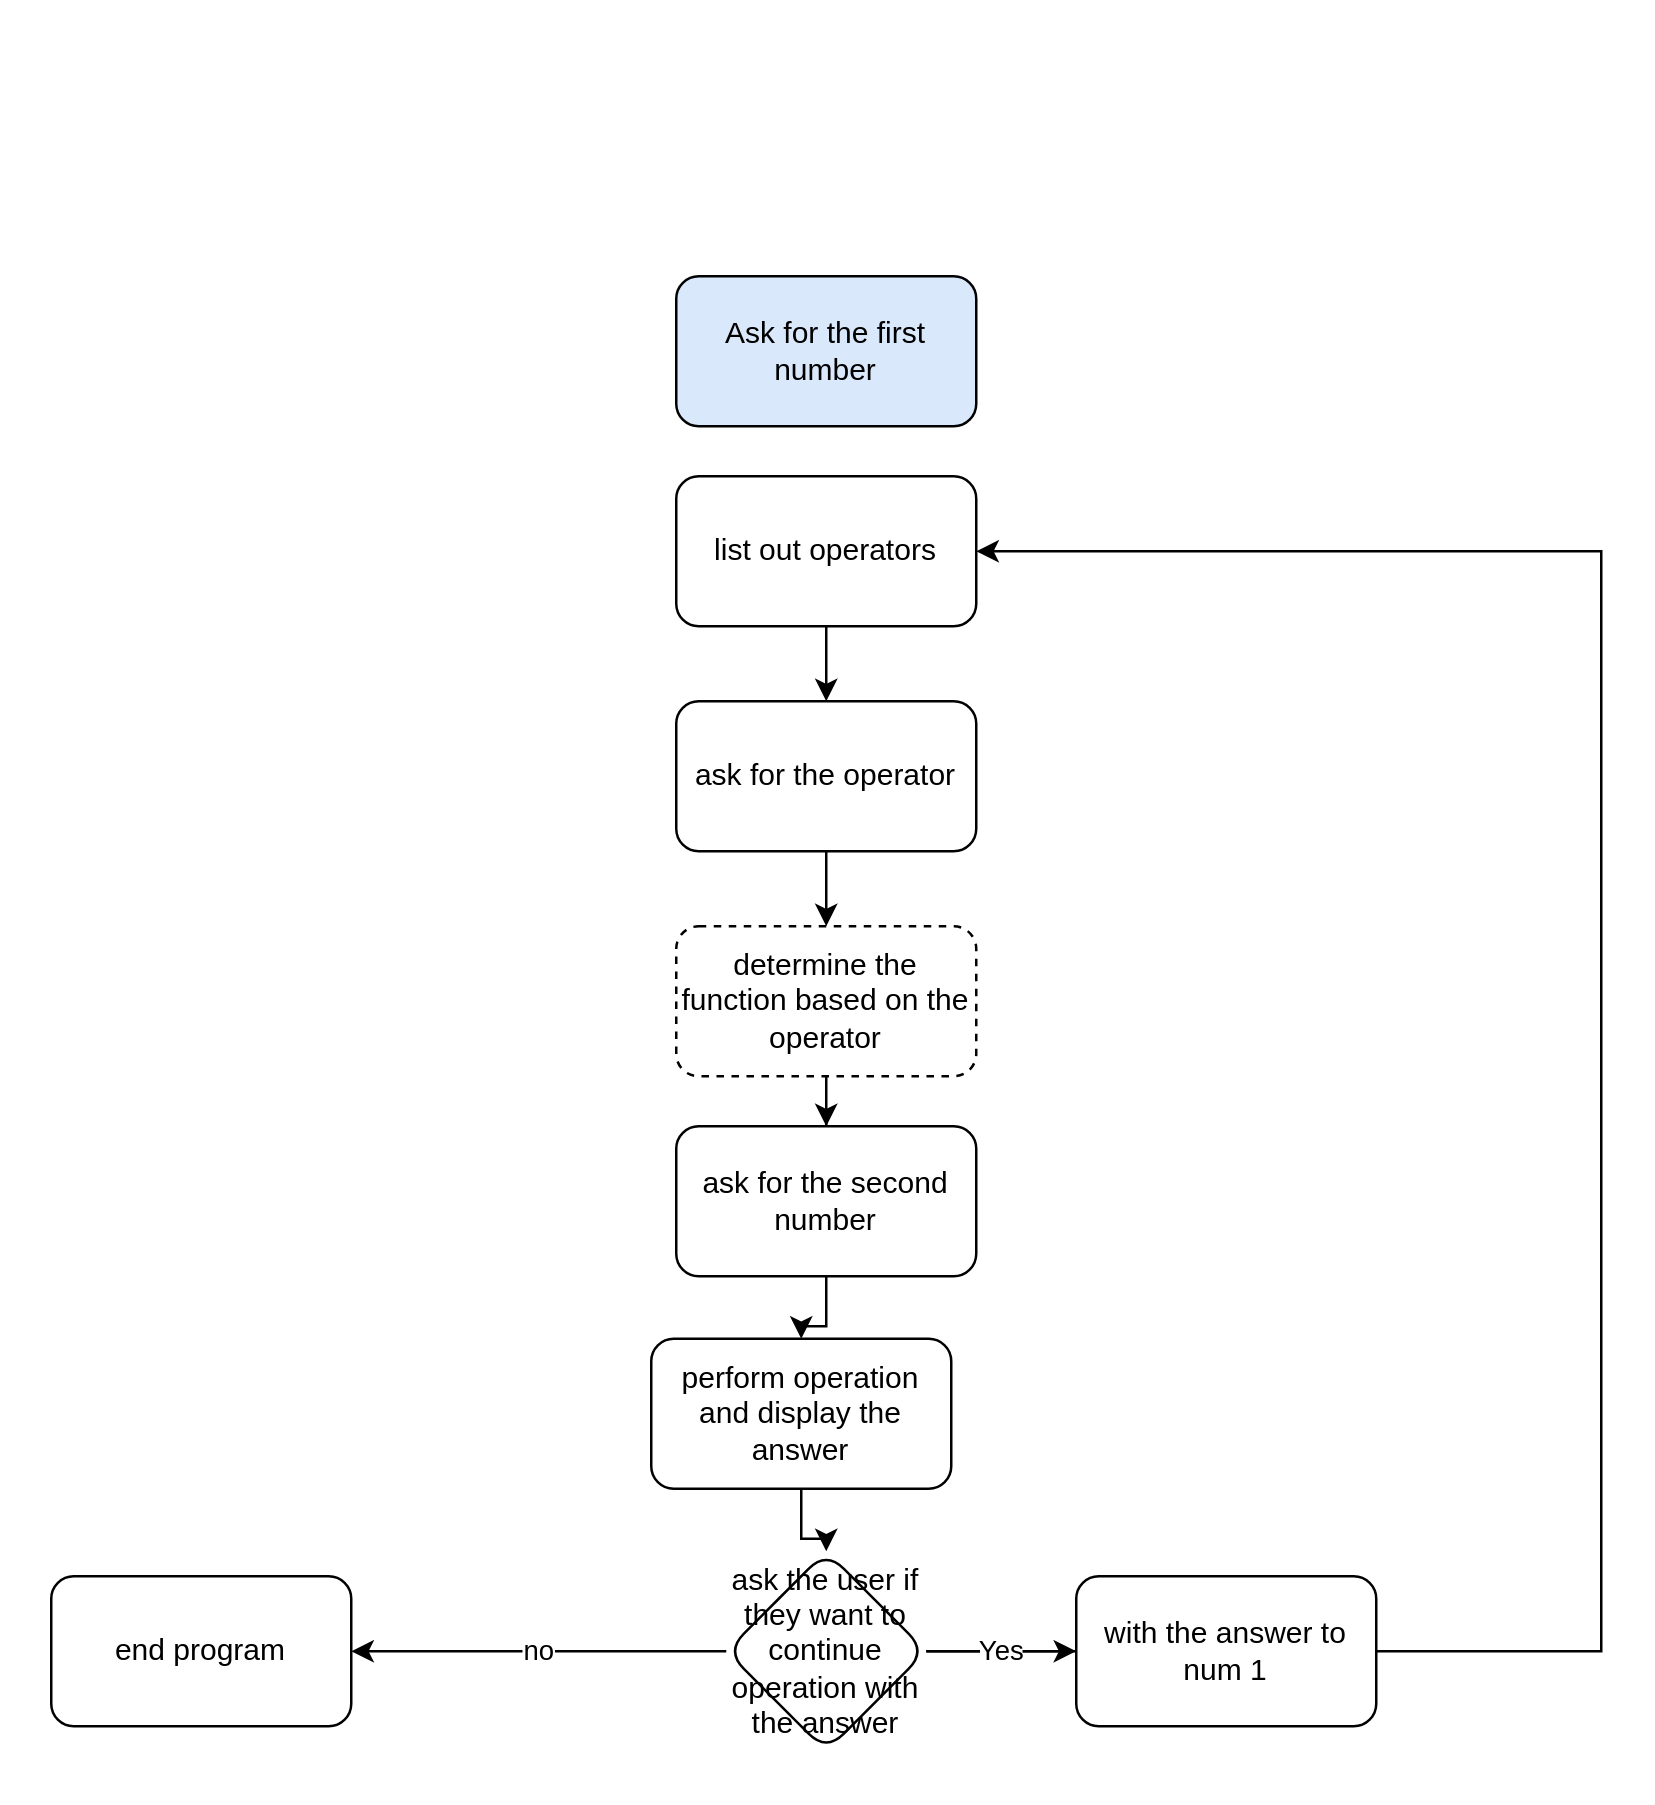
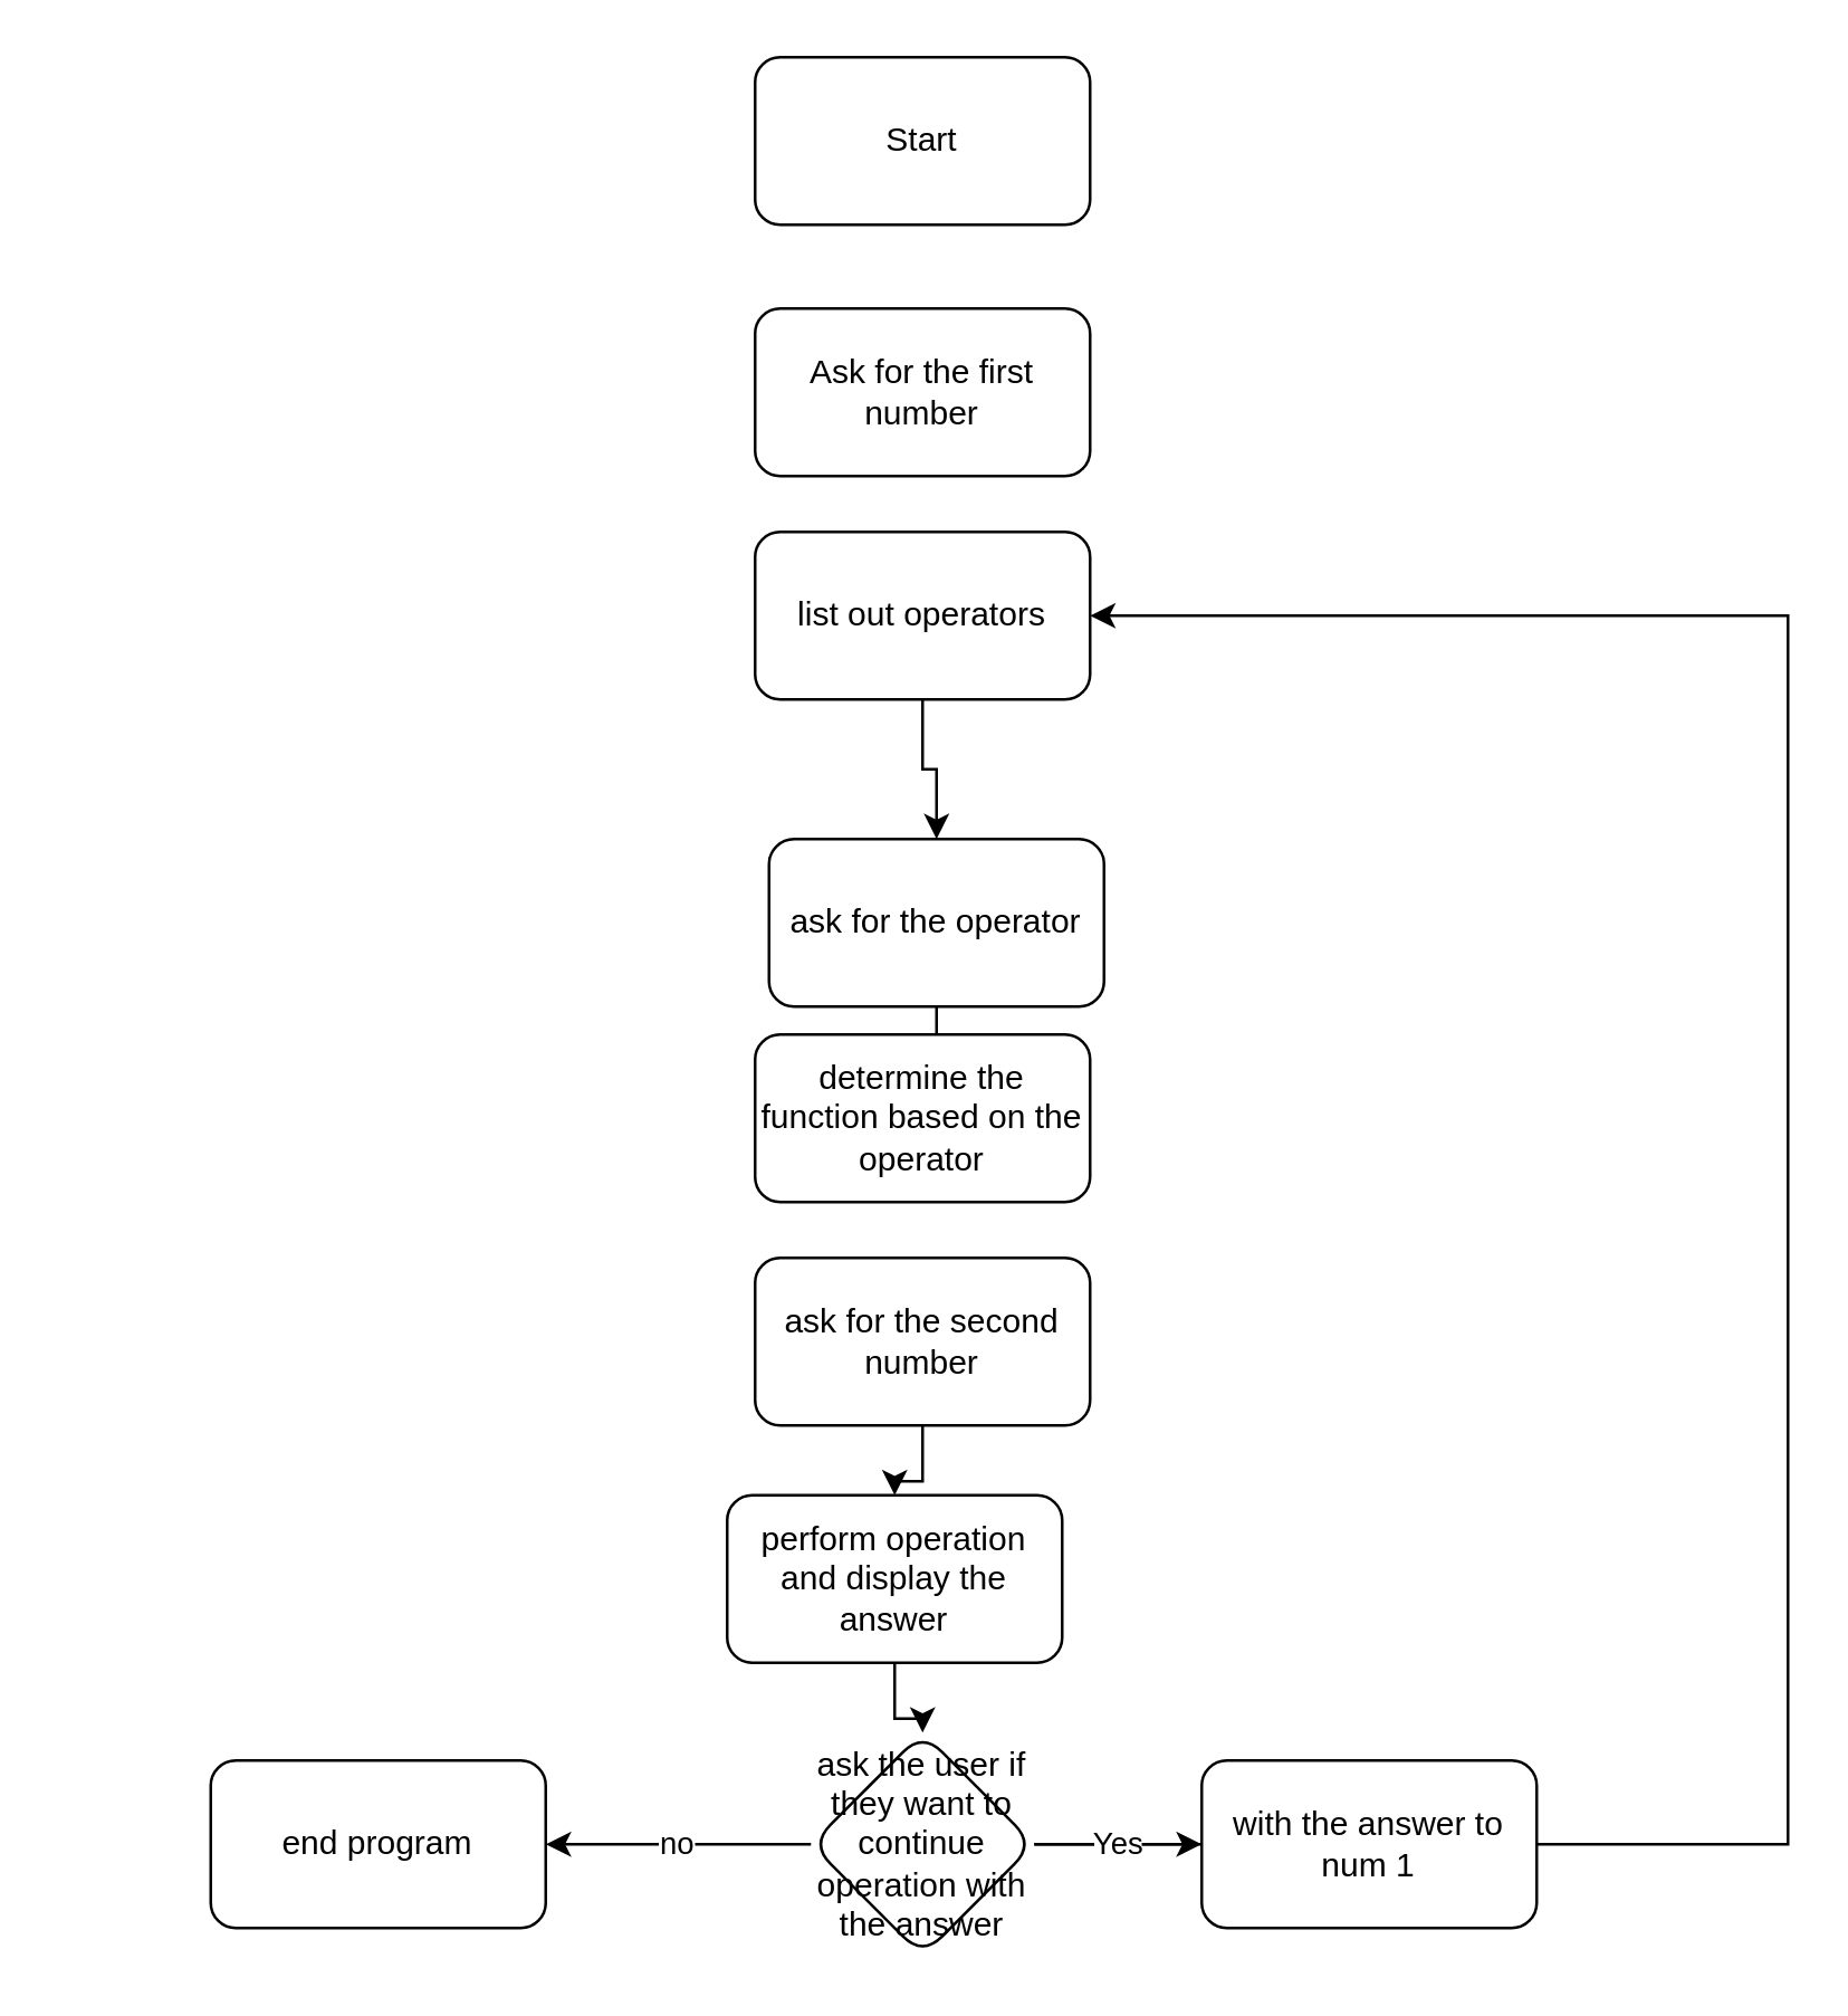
+ <mxCell id="2" value="Start" style="rounded=1;whiteSpace=wrap;html=1;" parent="1" vertex="1"><mxGeometry x="270" y="20" width="120" height="60" as="geometry" /></mxCell>
- <mxCell id="3" value="Ask for the first number" style="rounded=1;whiteSpace=wrap;html=1;fillColor=#dae8fc;" parent="1" vertex="1"><mxGeometry x="270" y="110" width="120" height="60" as="geometry" /></mxCell>
+ <mxCell id="3" value="Ask for the first number" style="rounded=1;whiteSpace=wrap;html=1;" parent="1" vertex="1"><mxGeometry x="270" y="110" width="120" height="60" as="geometry" /></mxCell>
- <mxCell id="7" value="ask for the operator" style="whiteSpace=wrap;html=1;rounded=1;" parent="1" vertex="1"><mxGeometry x="270" y="280" width="120" height="60" as="geometry" /></mxCell>
+ <mxCell id="7" value="ask for the operator" style="whiteSpace=wrap;html=1;rounded=1;" parent="1" vertex="1"><mxGeometry x="275" y="300" width="120" height="60" as="geometry" /></mxCell>
- <mxCell id="9" value="determine the function based on the operator" style="whiteSpace=wrap;html=1;rounded=1;dashed=1;" parent="1" vertex="1"><mxGeometry x="270" y="370" width="120" height="60" as="geometry" /></mxCell>
+ <mxCell id="9" value="determine the function based on the operator" style="whiteSpace=wrap;html=1;rounded=1;" parent="1" vertex="1"><mxGeometry x="270" y="370" width="120" height="60" as="geometry" /></mxCell>
- <mxCell id="8" value="" style="edgeStyle=orthogonalEdgeStyle;rounded=0;orthogonalLoop=1;jettySize=auto;html=1;" parent="1" source="9" target="11" edge="1"><mxGeometry relative="1" as="geometry" /></mxCell>
- <mxCell id="18" value="end program" style="whiteSpace=wrap;html=1;rounded=1;" parent="1" vertex="1"><mxGeometry x="20" y="630" width="120" height="60" as="geometry" /></mxCell>
+ <mxCell id="18" value="end program" style="whiteSpace=wrap;html=1;rounded=1;" parent="1" vertex="1"><mxGeometry x="75" y="630" width="120" height="60" as="geometry" /></mxCell>
